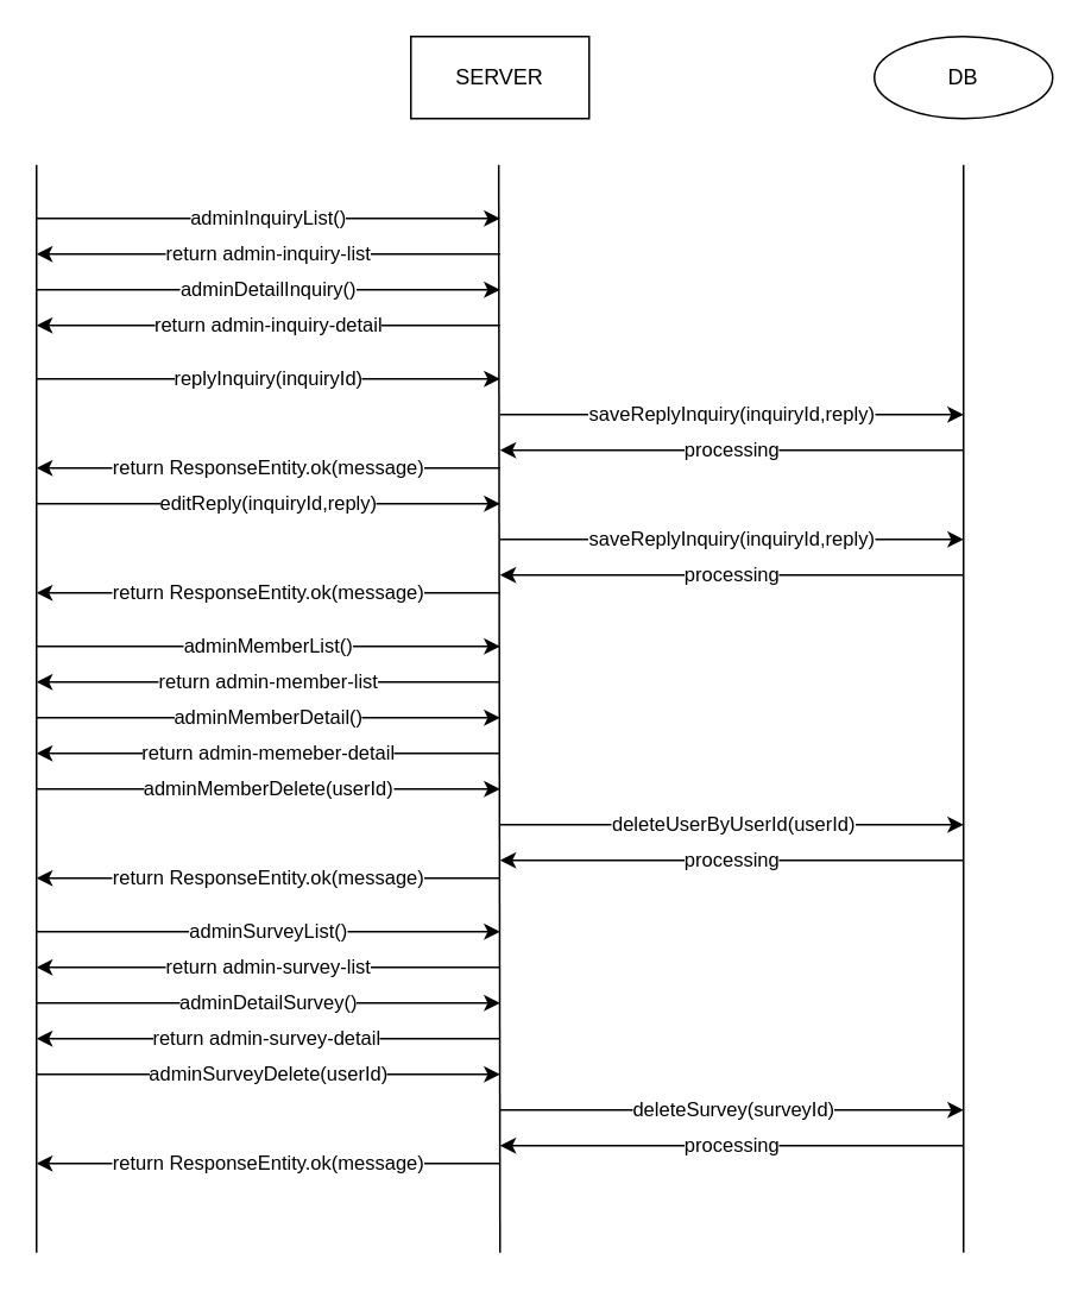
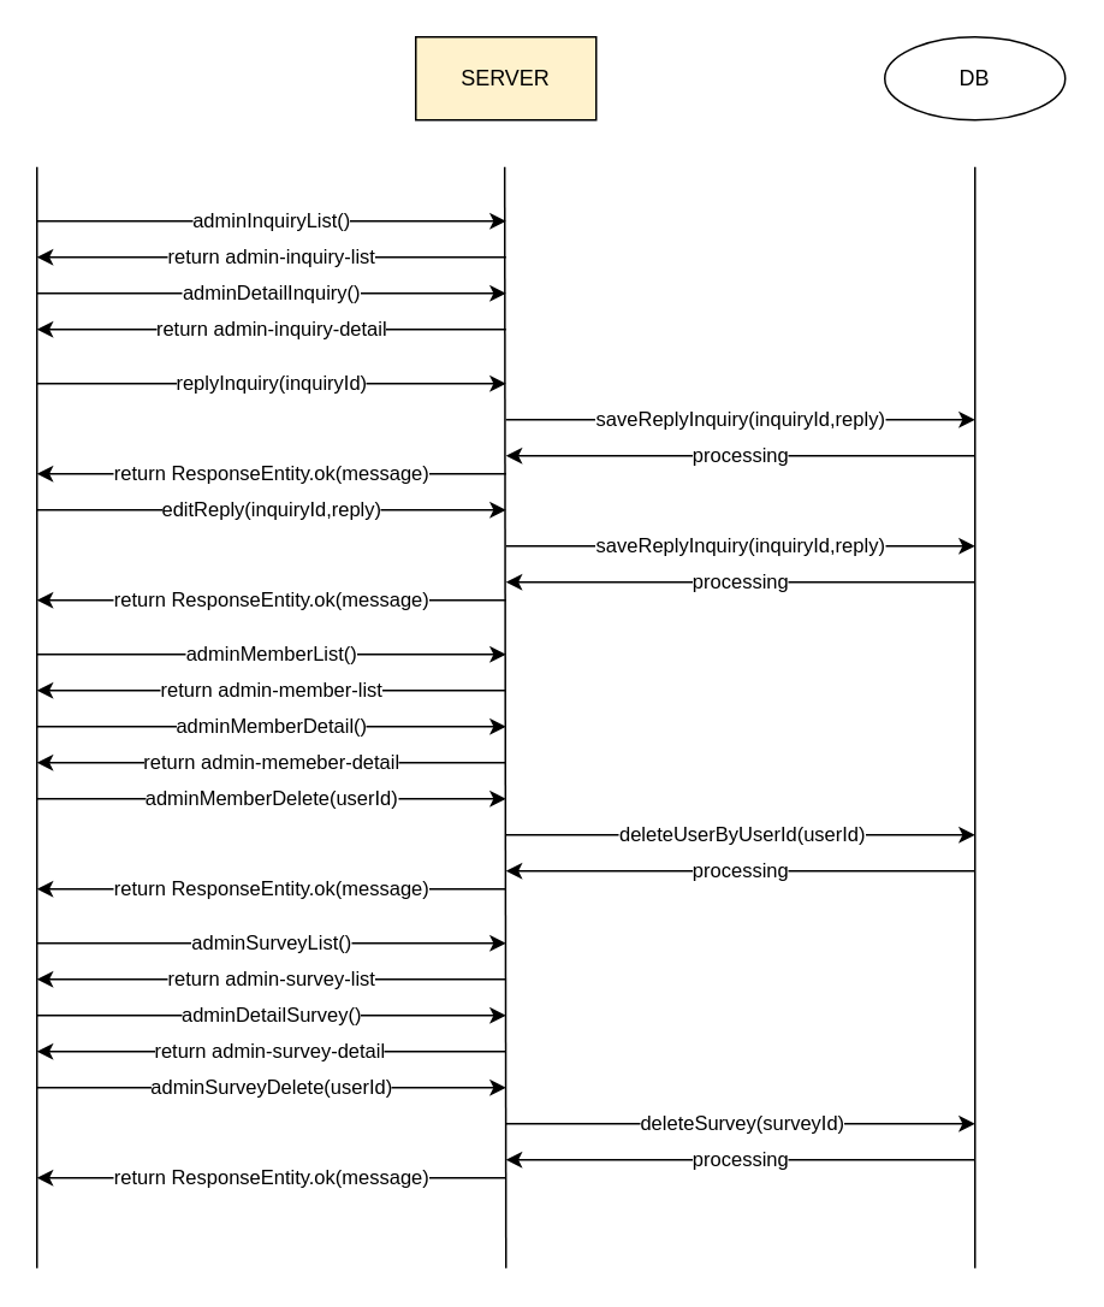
- <mxCell id="3" value="SERVER" style="rounded=0;whiteSpace=wrap;html=1;" parent="1" vertex="1"><mxGeometry x="230" y="20" width="100" height="46" as="geometry" /></mxCell>
+ <mxCell id="3" value="SERVER" style="rounded=0;whiteSpace=wrap;html=1;fillColor=#fff2cc;" parent="1" vertex="1"><mxGeometry x="230" y="20" width="100" height="46" as="geometry" /></mxCell>
